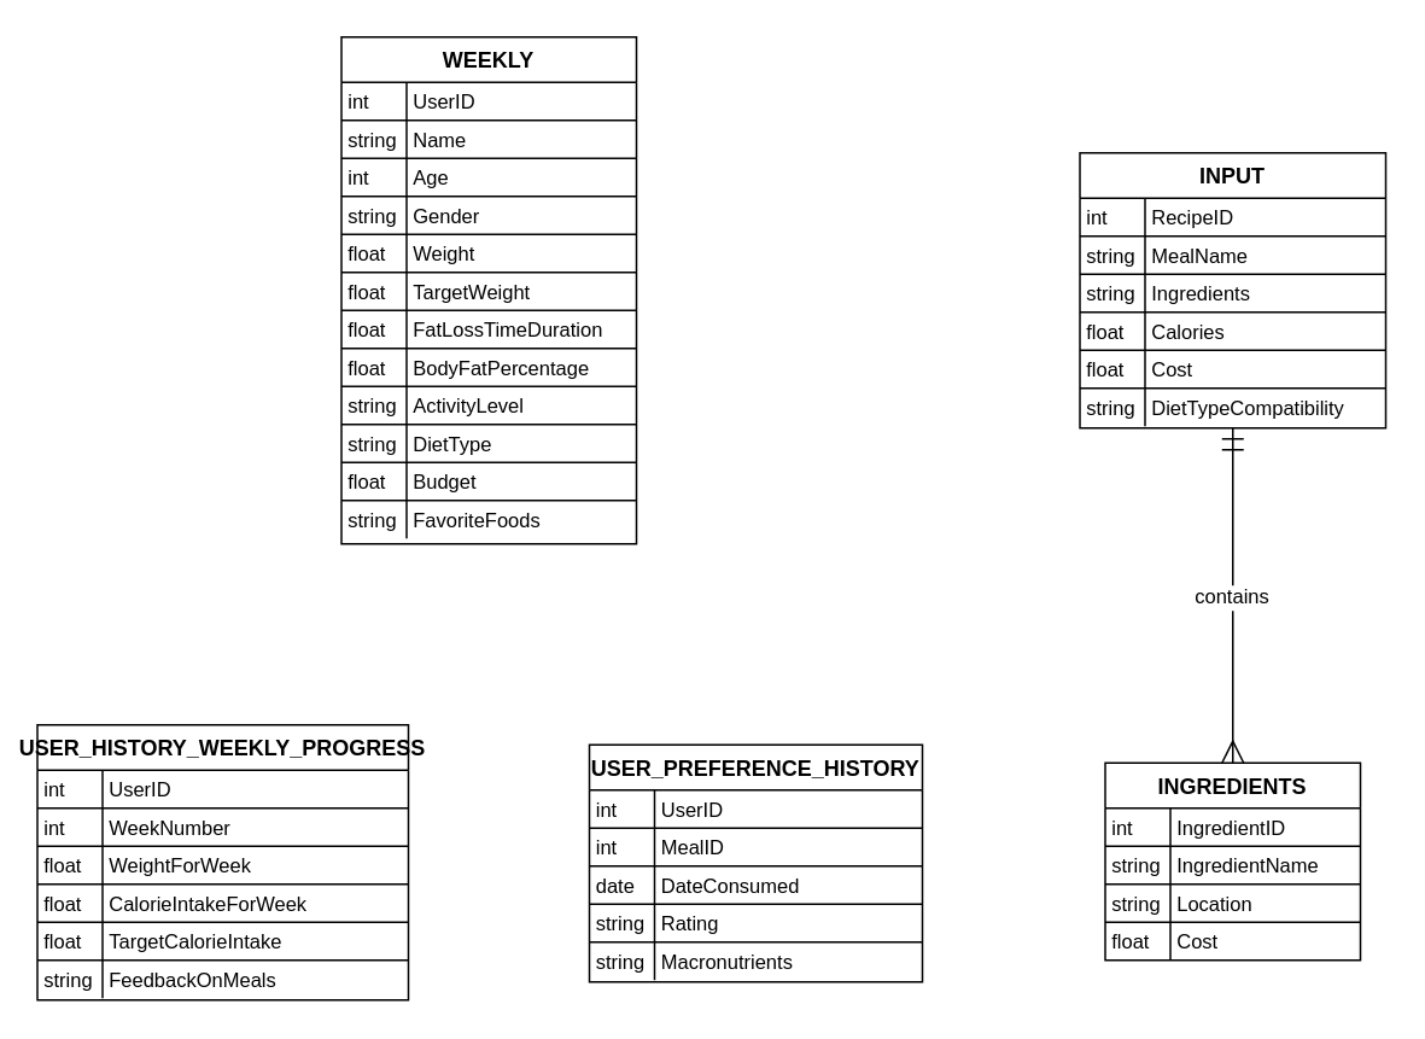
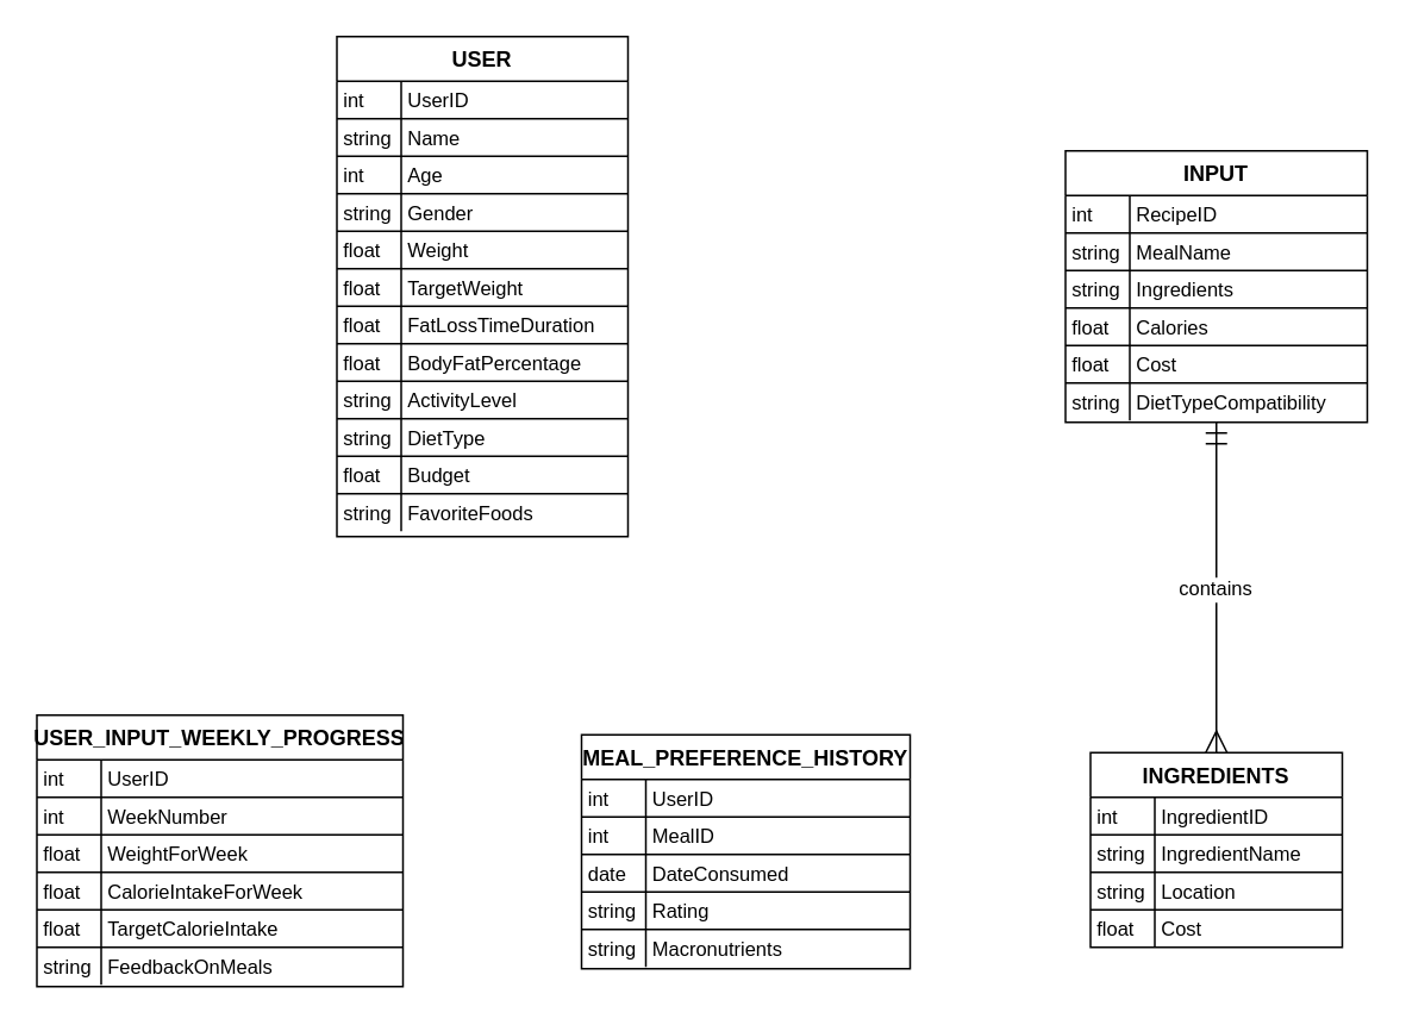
- <mxCell id="2" value="WEEKLY" style="shape=table;startSize=25;container=1;collapsible=0;childLayout=tableLayout;fixedRows=1;rowLines=1;fontStyle=1;align=center;resizeLast=1;" vertex="1" parent="1"><mxGeometry x="188" y="20" width="163" height="280" as="geometry" /></mxCell>
+ <mxCell id="2" value="USER" style="shape=table;startSize=25;container=1;collapsible=0;childLayout=tableLayout;fixedRows=1;rowLines=1;fontStyle=1;align=center;resizeLast=1;" vertex="1" parent="1"><mxGeometry x="188" y="20" width="163" height="280" as="geometry" /></mxCell>
- <mxCell id="39" value="USER_HISTORY_WEEKLY_PROGRESS" style="shape=table;startSize=25;container=1;collapsible=0;childLayout=tableLayout;fixedRows=1;rowLines=1;fontStyle=1;align=center;resizeLast=1;" vertex="1" parent="1"><mxGeometry x="20" y="400" width="205" height="152" as="geometry" /></mxCell>
+ <mxCell id="39" value="USER_INPUT_WEEKLY_PROGRESS" style="shape=table;startSize=25;container=1;collapsible=0;childLayout=tableLayout;fixedRows=1;rowLines=1;fontStyle=1;align=center;resizeLast=1;" vertex="1" parent="1"><mxGeometry x="20" y="400" width="205" height="152" as="geometry" /></mxCell>
- <mxCell id="58" value="USER_PREFERENCE_HISTORY" style="shape=table;startSize=25;container=1;collapsible=0;childLayout=tableLayout;fixedRows=1;rowLines=1;fontStyle=1;align=center;resizeLast=1;" vertex="1" parent="1"><mxGeometry x="325" y="411" width="184" height="131" as="geometry" /></mxCell>
+ <mxCell id="58" value="MEAL_PREFERENCE_HISTORY" style="shape=table;startSize=25;container=1;collapsible=0;childLayout=tableLayout;fixedRows=1;rowLines=1;fontStyle=1;align=center;resizeLast=1;" vertex="1" parent="1"><mxGeometry x="325" y="411" width="184" height="131" as="geometry" /></mxCell>
